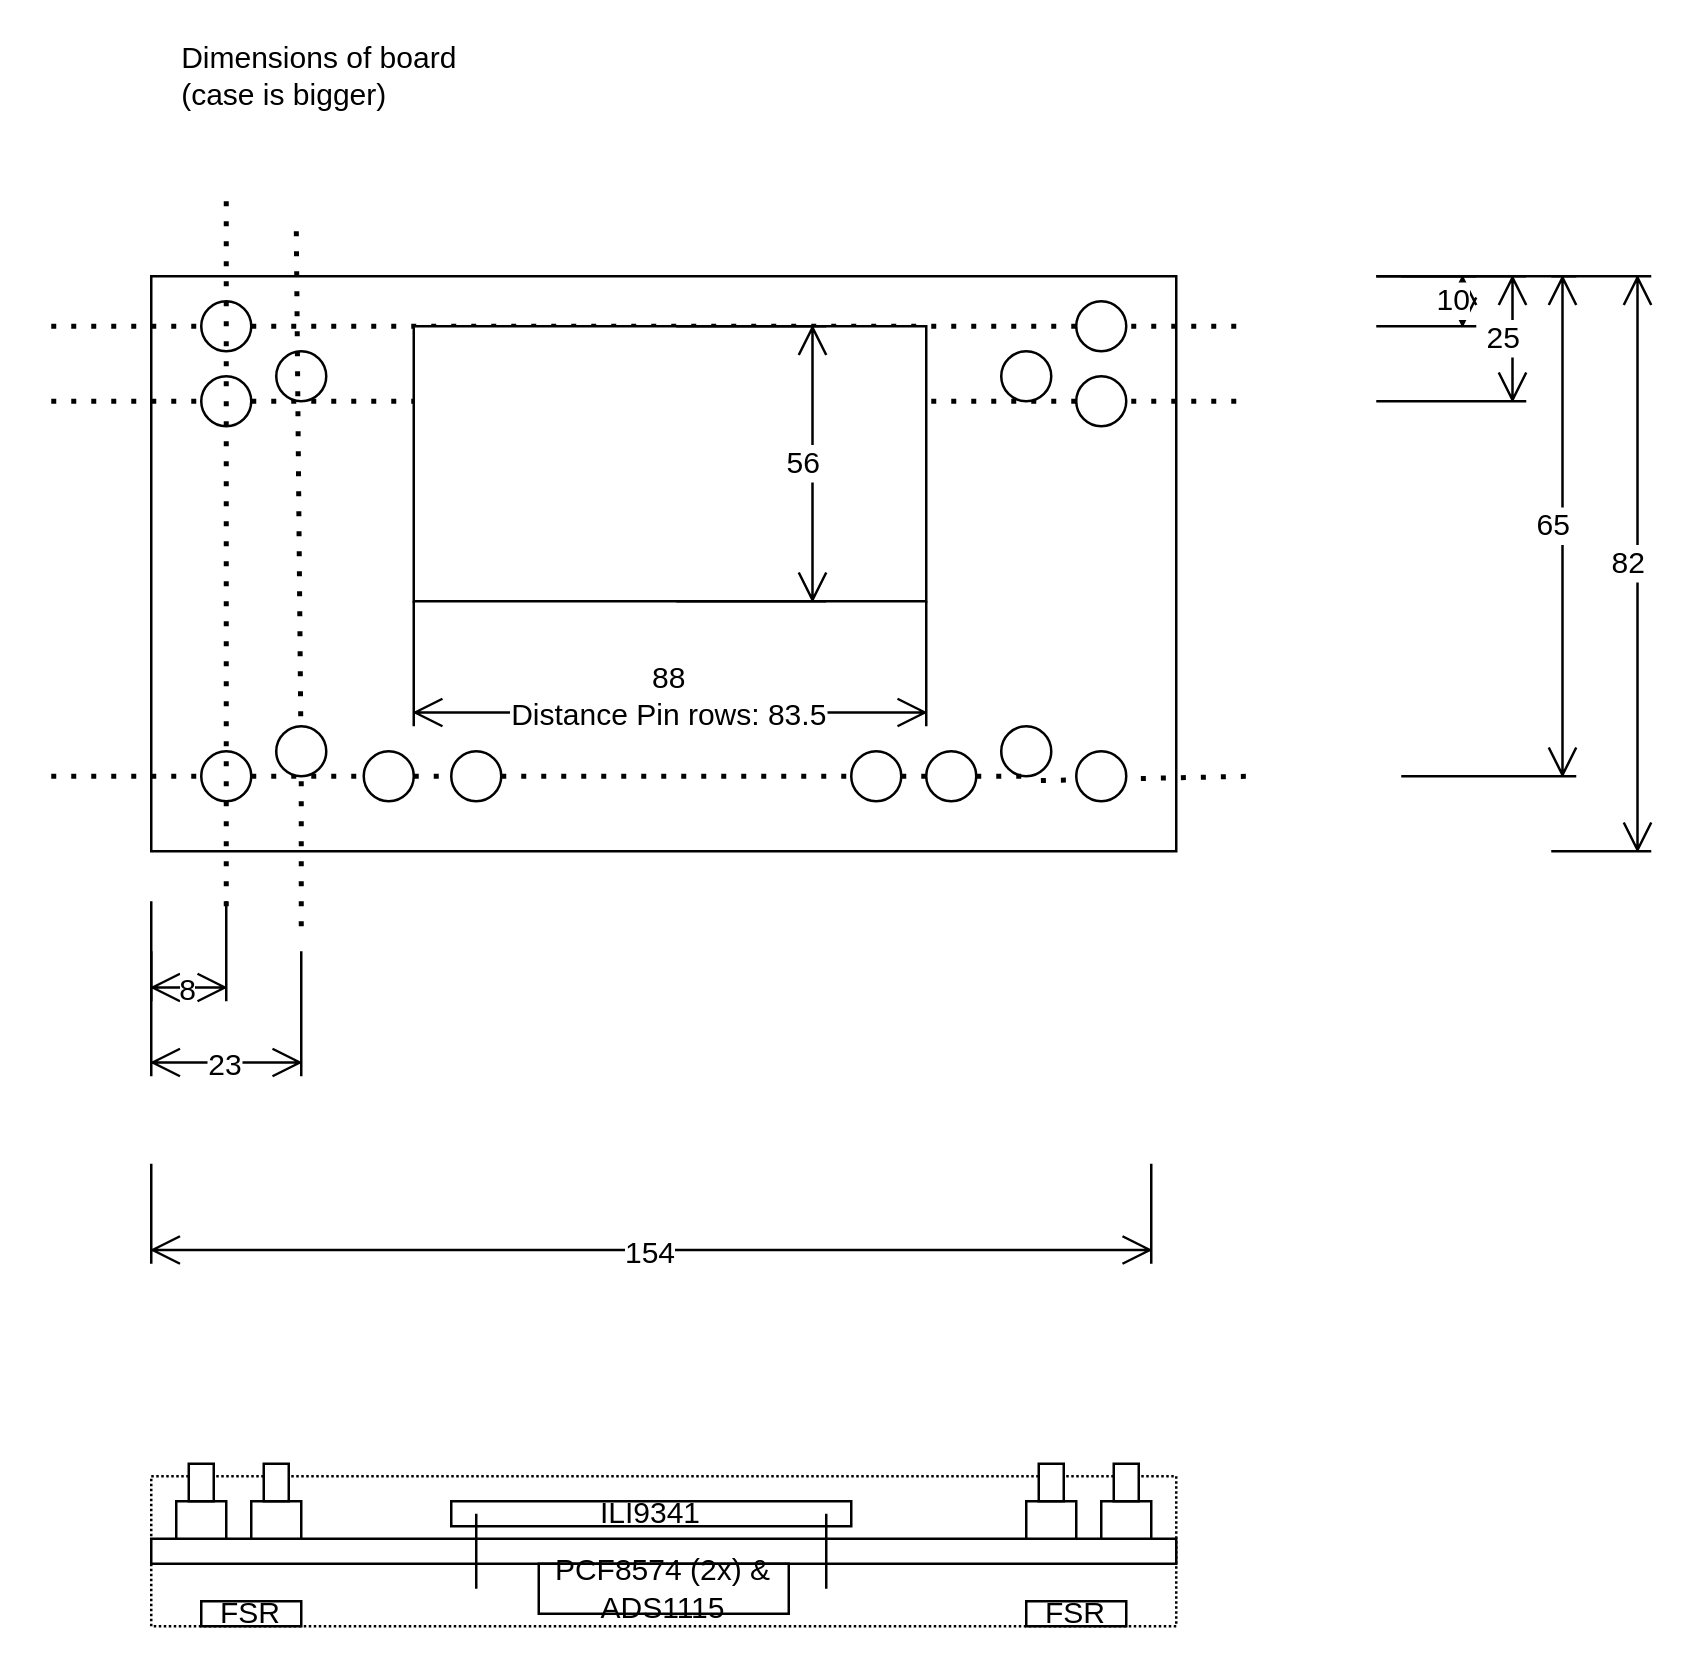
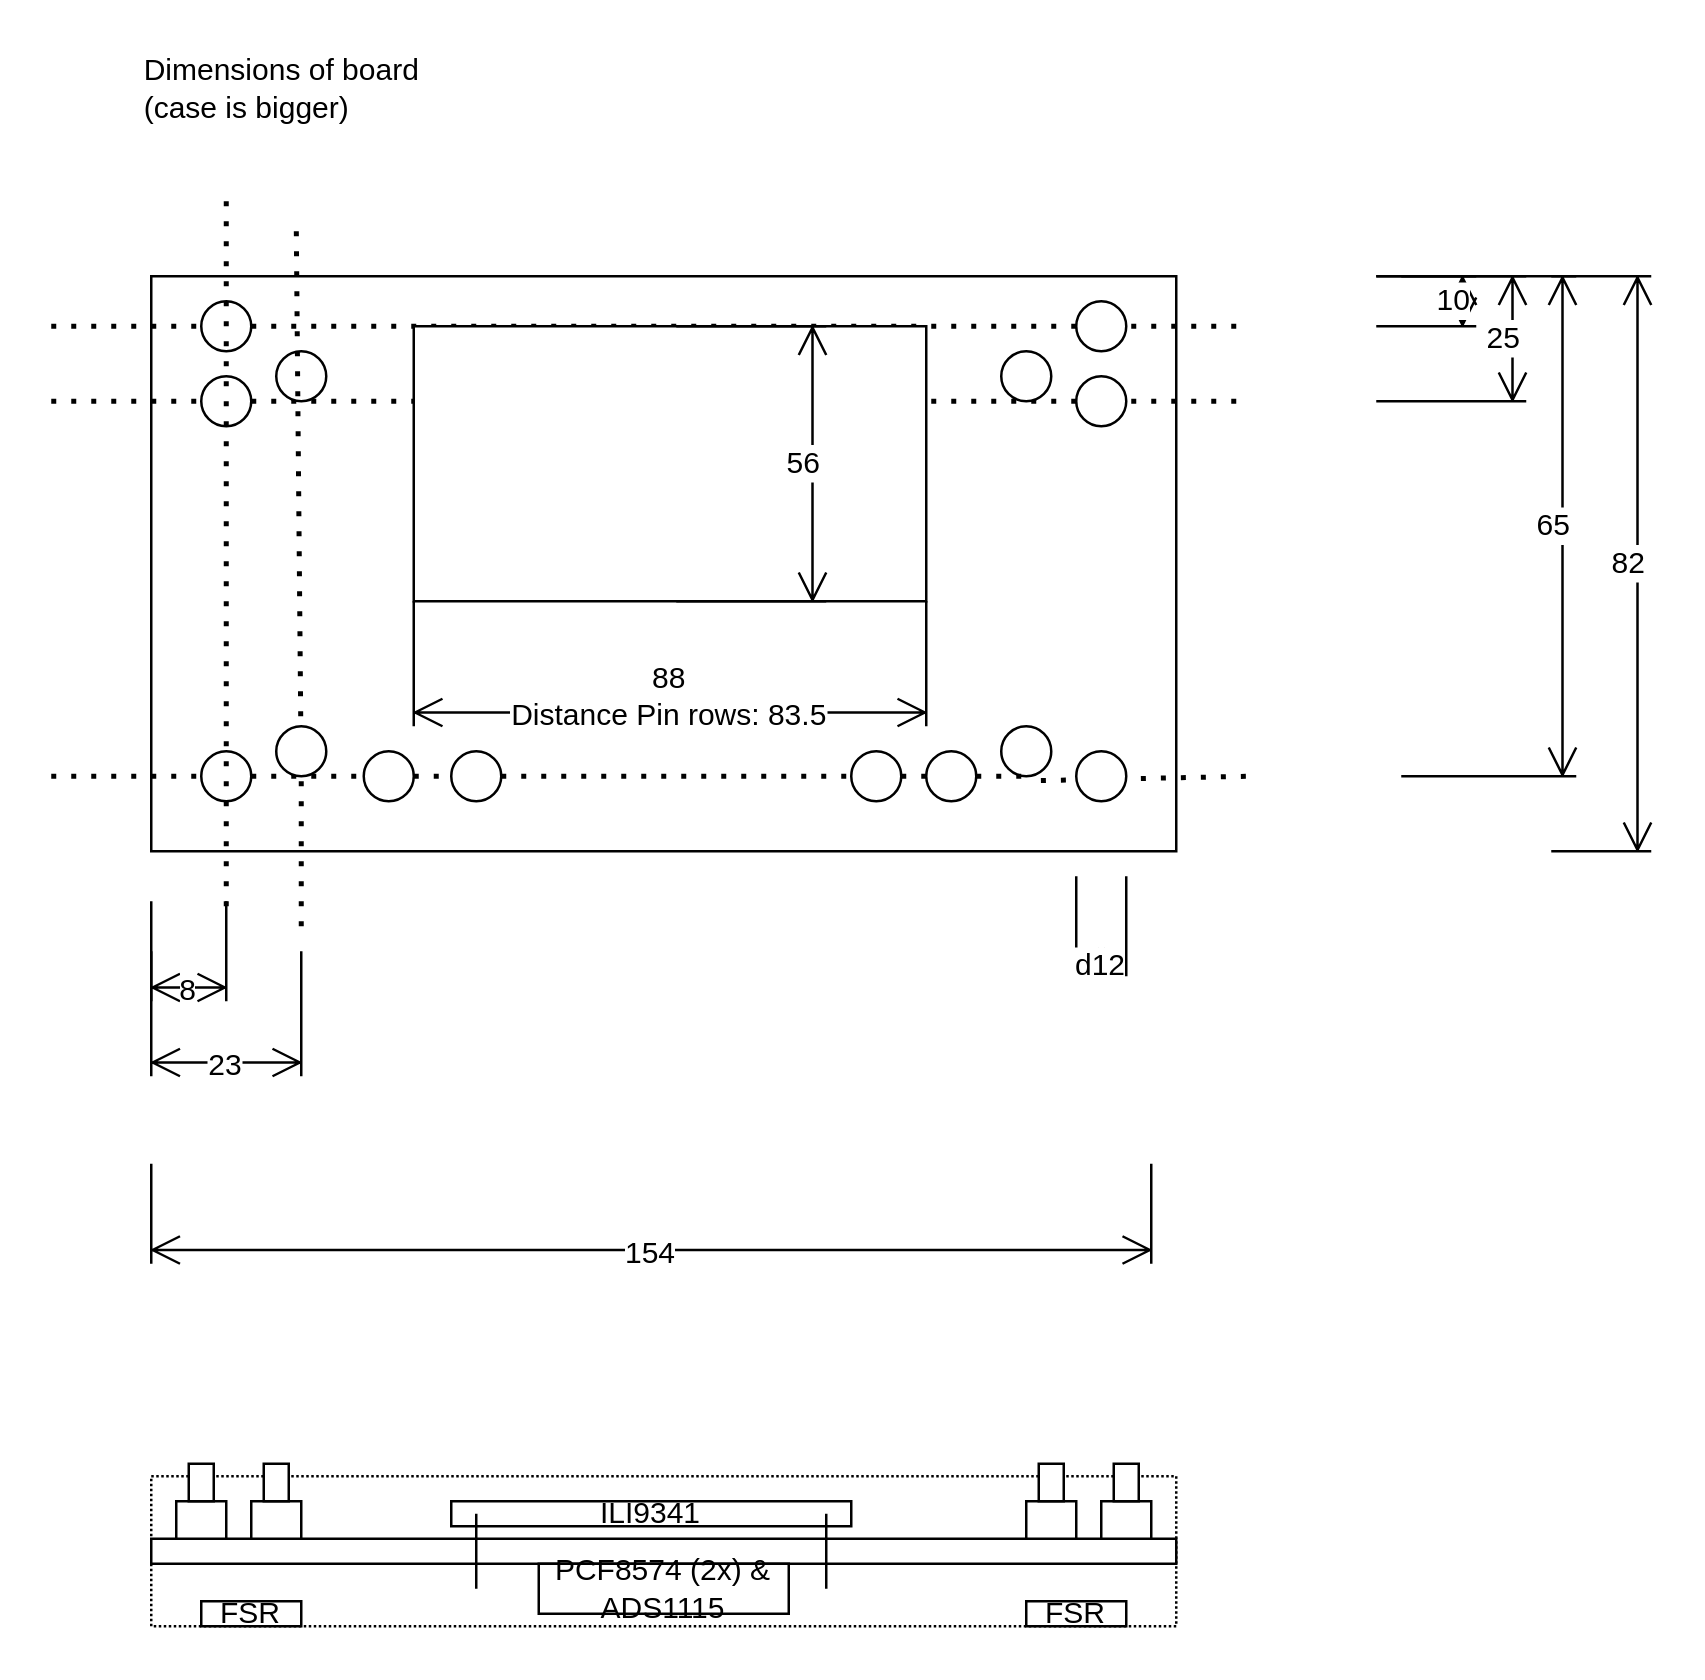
- <mxCell id="32" value="Dimensions of board&lt;br&gt;&lt;div style=&quot;text-align: left&quot;&gt;&lt;span&gt;(case is bigger)&lt;/span&gt;&lt;/div&gt;" style="text;html=1;strokeColor=none;fillColor=none;align=center;verticalAlign=middle;whiteSpace=wrap;rounded=0;" vertex="1" parent="1"><mxGeometry x="55" y="20" width="145" height="20" as="geometry" /></mxCell>
+ <mxCell id="32" value="Dimensions of board&lt;br&gt;&lt;div style=&quot;text-align: left&quot;&gt;&lt;span&gt;(case is bigger)&lt;/span&gt;&lt;/div&gt;" style="text;html=1;strokeColor=none;fillColor=none;align=center;verticalAlign=middle;whiteSpace=wrap;rounded=0;" vertex="1" parent="1"><mxGeometry x="40" y="25" width="145" height="20" as="geometry" /></mxCell>
+ <mxCell id="30" value="d12" style="shape=dimension;whiteSpace=wrap;html=1;align=center;points=[];verticalAlign=bottom;spacingBottom=-5;labelBackgroundColor=#ffffff;rounded=0;" vertex="1" parent="1"><mxGeometry x="430" y="350" width="20" height="40" as="geometry" /></mxCell>
